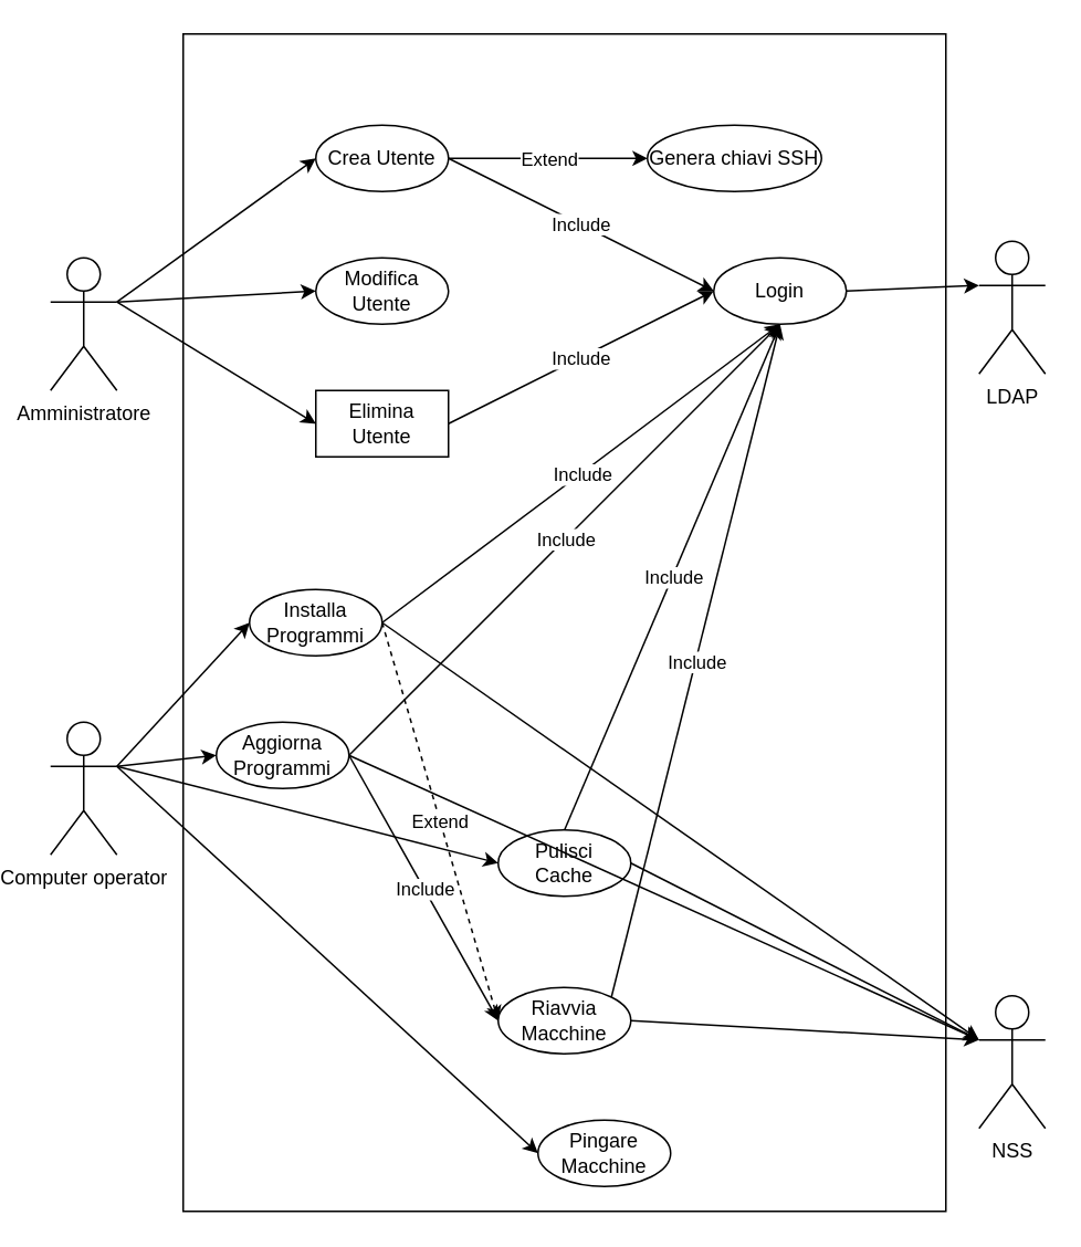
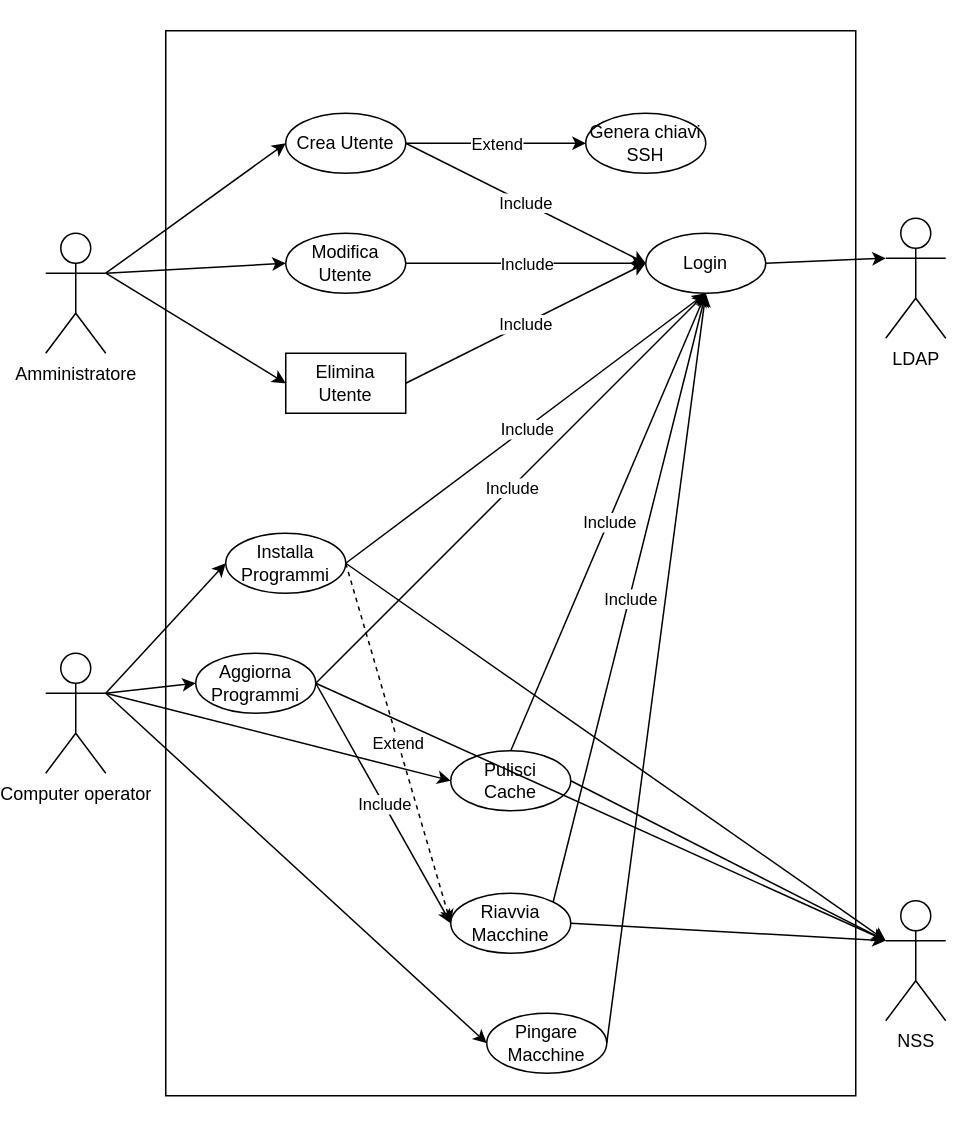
- <mxCell id="24" value="Genera chiavi SSH" style="ellipse;whiteSpace=wrap;html=1;fillColor=none;" parent="1" vertex="1"><mxGeometry x="380" y="75" width="105" height="40" as="geometry" /></mxCell>
+ <mxCell id="24" value="Genera chiavi SSH" style="ellipse;whiteSpace=wrap;html=1;fillColor=none;" parent="1" vertex="1"><mxGeometry x="380" y="75" width="80" height="40" as="geometry" /></mxCell>
+ <mxCell id="17" value="" style="endArrow=classic;html=1;rounded=0;exitX=1;exitY=0.5;exitDx=0;exitDy=0;entryX=0;entryY=0.5;entryDx=0;entryDy=0;" parent="1" source="12" target="7" edge="1"><mxGeometry relative="1" as="geometry"><mxPoint x="270" y="125" as="sourcePoint" /><mxPoint x="440" y="195" as="targetPoint" /></mxGeometry></mxCell>
+ <mxCell id="18" value="Include" style="edgeLabel;resizable=0;html=1;align=center;verticalAlign=middle;" parent="17" connectable="0" vertex="1"><mxGeometry relative="1" as="geometry" /></mxCell>
+ <mxCell id="47" value="" style="endArrow=classic;html=1;rounded=0;exitX=1;exitY=0.5;exitDx=0;exitDy=0;entryX=0.5;entryY=1;entryDx=0;entryDy=0;" parent="1" source="22" target="7" edge="1"><mxGeometry width="50" height="50" relative="1" as="geometry"><mxPoint x="440" y="655" as="sourcePoint" /><mxPoint x="470" y="205" as="targetPoint" /></mxGeometry></mxCell>
